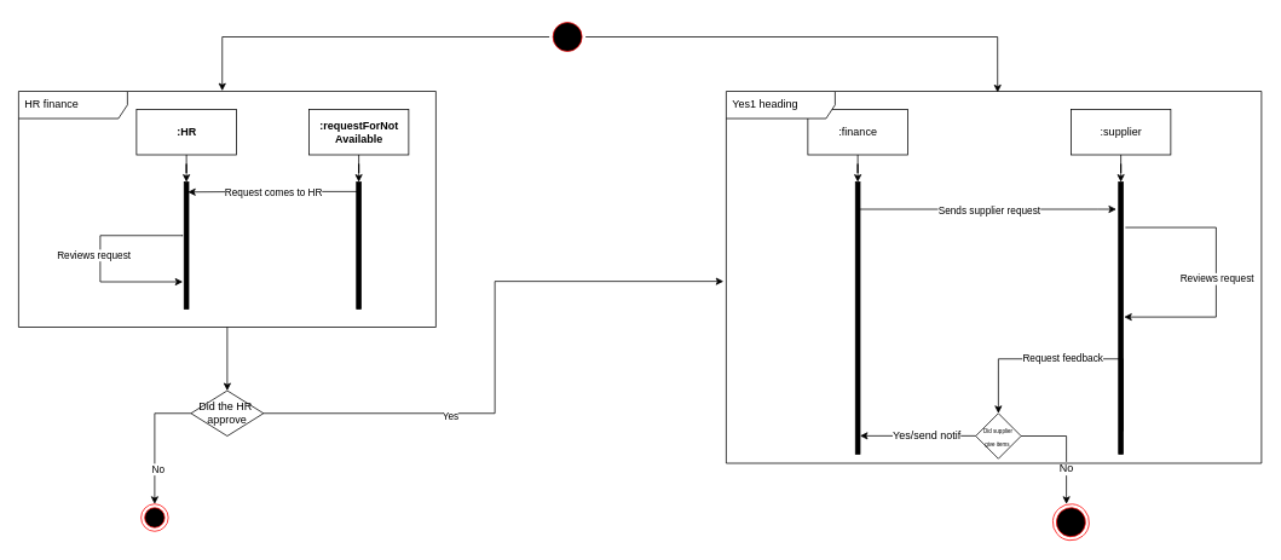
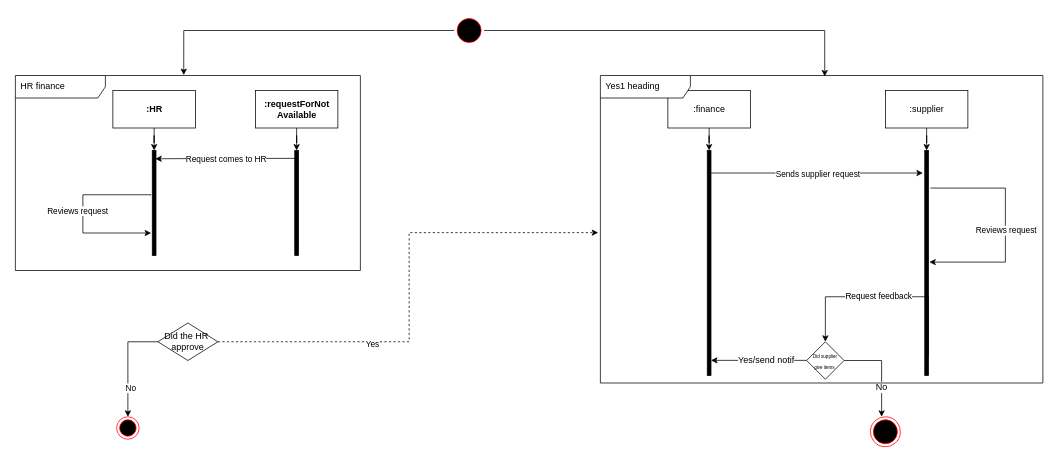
- <mxCell id="19" style="edgeStyle=orthogonalEdgeStyle;rounded=0;orthogonalLoop=1;jettySize=auto;html=1;entryX=-0.005;entryY=0.511;entryDx=0;entryDy=0;entryPerimeter=0;" parent="1" source="21" target="41" edge="1"><mxGeometry relative="1" as="geometry"><mxPoint x="593.84" y="470" as="targetPoint" /></mxGeometry></mxCell>
+ <mxCell id="19" style="edgeStyle=orthogonalEdgeStyle;rounded=0;orthogonalLoop=1;jettySize=auto;html=1;entryX=-0.005;entryY=0.511;entryDx=0;entryDy=0;entryPerimeter=0;dashed=1;" parent="1" source="21" target="41" edge="1"><mxGeometry relative="1" as="geometry"><mxPoint x="593.84" y="470" as="targetPoint" /></mxGeometry></mxCell>
- <mxCell id="15" style="edgeStyle=orthogonalEdgeStyle;rounded=0;orthogonalLoop=1;jettySize=auto;html=1;" parent="1" source="16" target="21" edge="1"><mxGeometry relative="1" as="geometry"><mxPoint x="250.08" y="420" as="targetPoint" /></mxGeometry></mxCell>
